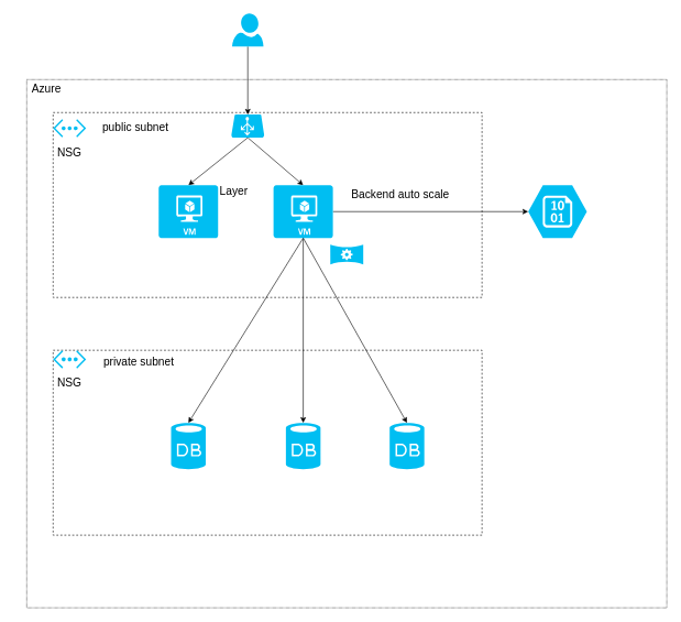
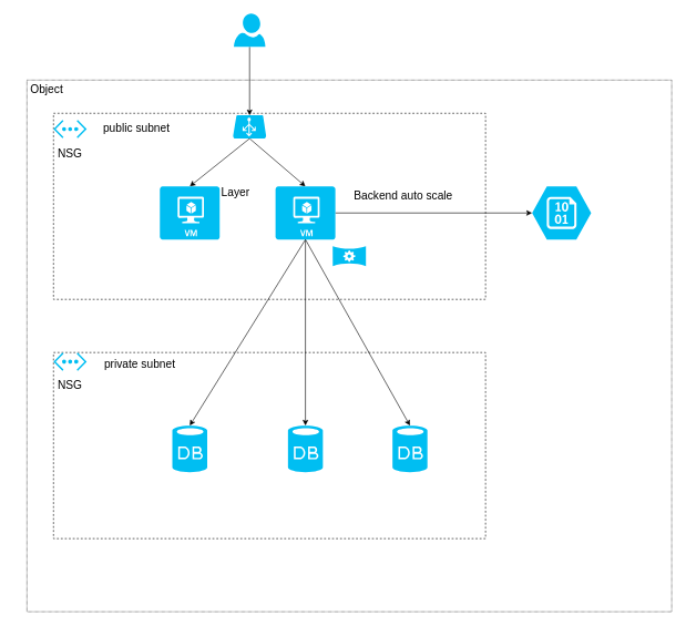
- <mxCell id="22" value="Azure" style="text;html=1;strokeColor=none;fillColor=none;align=center;verticalAlign=middle;whiteSpace=wrap;rounded=0;dashed=1;dashPattern=1 1;fontSize=17;" vertex="1" parent="5"><mxGeometry x="20" y="110" width="100" height="50" as="geometry" /></mxCell>
+ <mxCell id="22" value="Object" style="text;html=1;strokeColor=none;fillColor=none;align=center;verticalAlign=middle;whiteSpace=wrap;rounded=0;dashed=1;dashPattern=1 1;fontSize=17;" vertex="1" parent="5"><mxGeometry x="20" y="110" width="100" height="50" as="geometry" /></mxCell>
